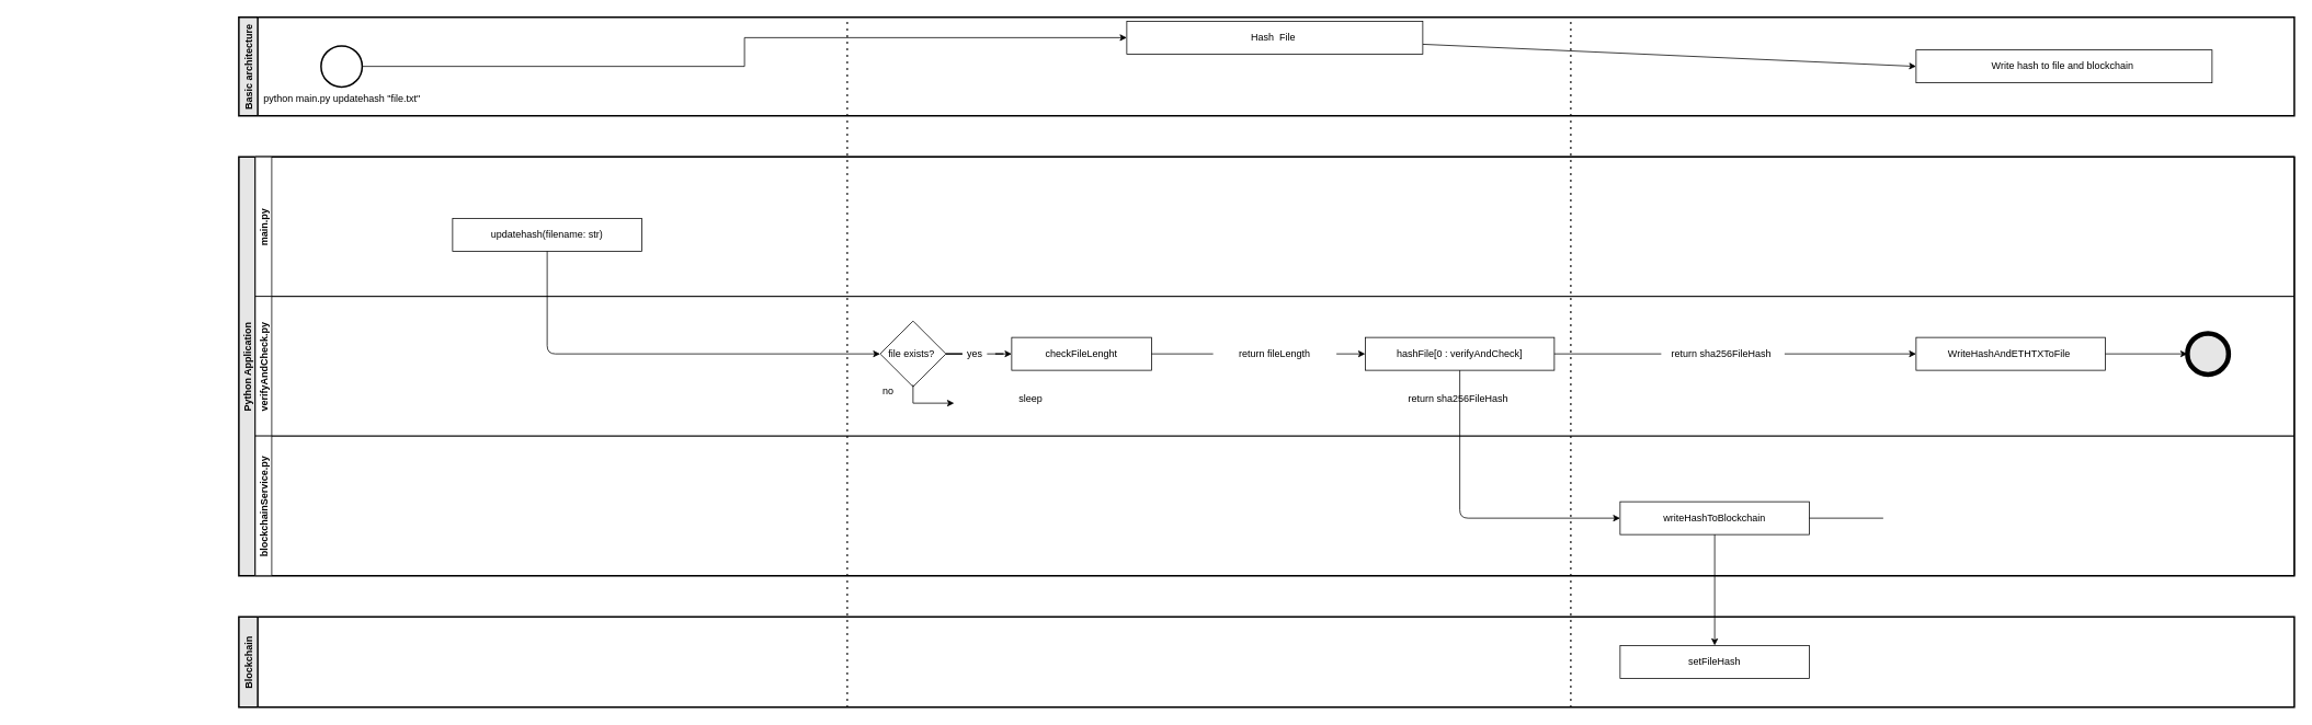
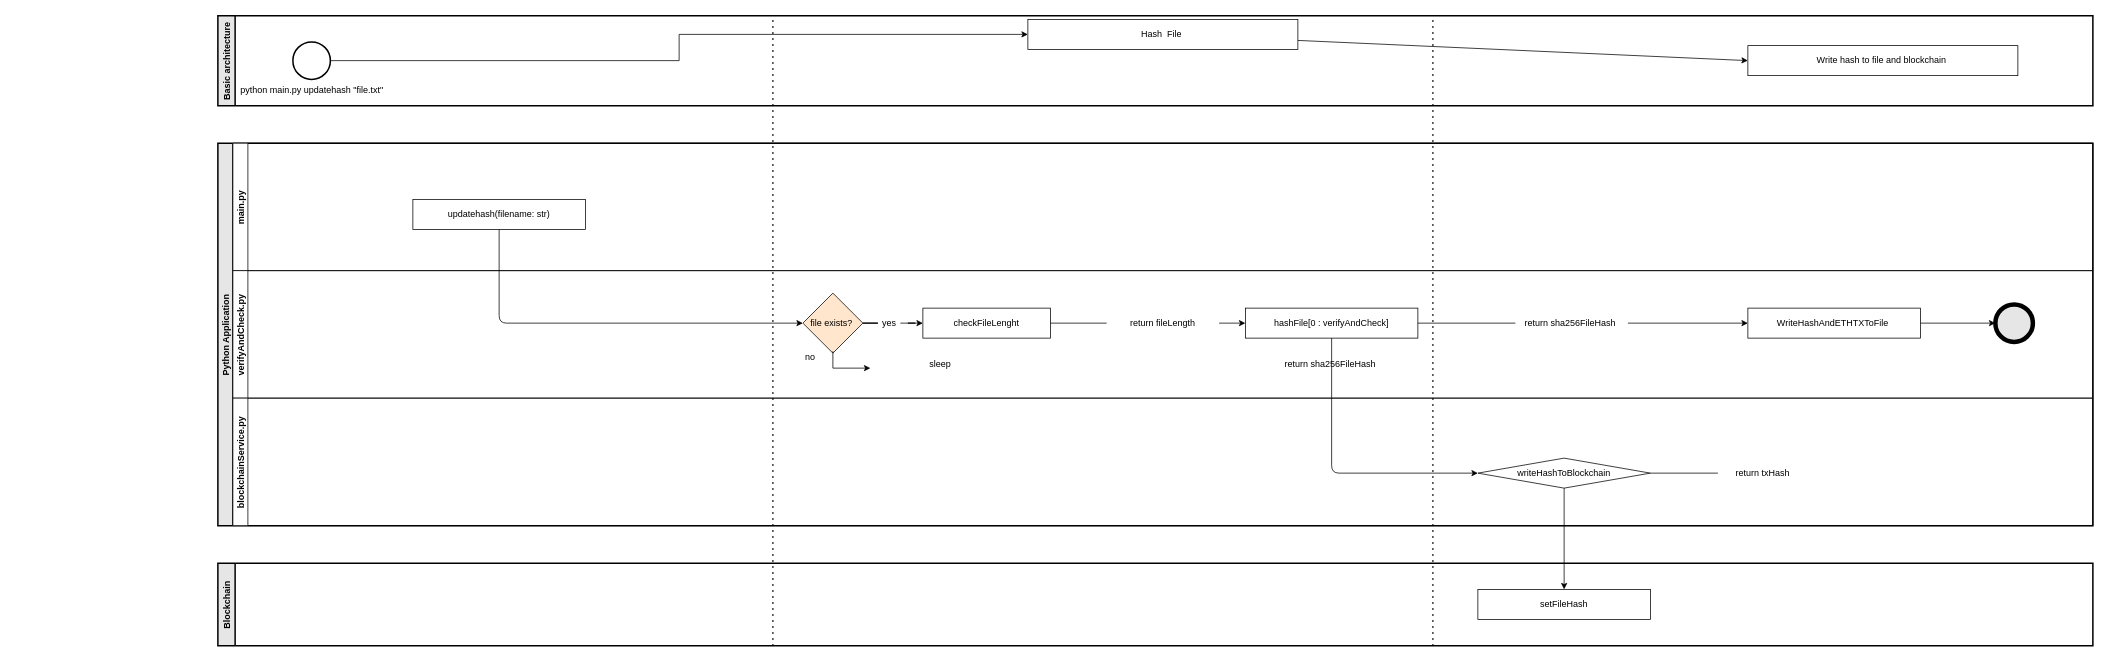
- <mxCell id="18" value="file exists?&amp;nbsp;" style="rhombus;whiteSpace=wrap;html=1;" vertex="1" parent="16"><mxGeometry x="760" y="30" width="80" height="80" as="geometry" /></mxCell>
+ <mxCell id="18" value="file exists?&amp;nbsp;" style="rhombus;whiteSpace=wrap;html=1;fillColor=#ffe6cc;" vertex="1" parent="16"><mxGeometry x="760" y="30" width="80" height="80" as="geometry" /></mxCell>
- <mxCell id="37" value="writeHashToBlockchain" style="rounded=0;whiteSpace=wrap;html=1;" parent="36" vertex="1"><mxGeometry x="1660" y="80" width="230" height="40" as="geometry" /></mxCell>
+ <mxCell id="37" value="writeHashToBlockchain" style="rhombus;whiteSpace=wrap;html=1;" parent="36" vertex="1"><mxGeometry x="1660" y="80" width="230" height="40" as="geometry" /></mxCell>
+ <mxCell id="38" value="return txHash" style="text;html=1;strokeColor=none;fillColor=none;align=center;verticalAlign=middle;whiteSpace=wrap;rounded=0;" parent="36" vertex="1"><mxGeometry x="2000" y="85" width="80" height="30" as="geometry" /></mxCell>
